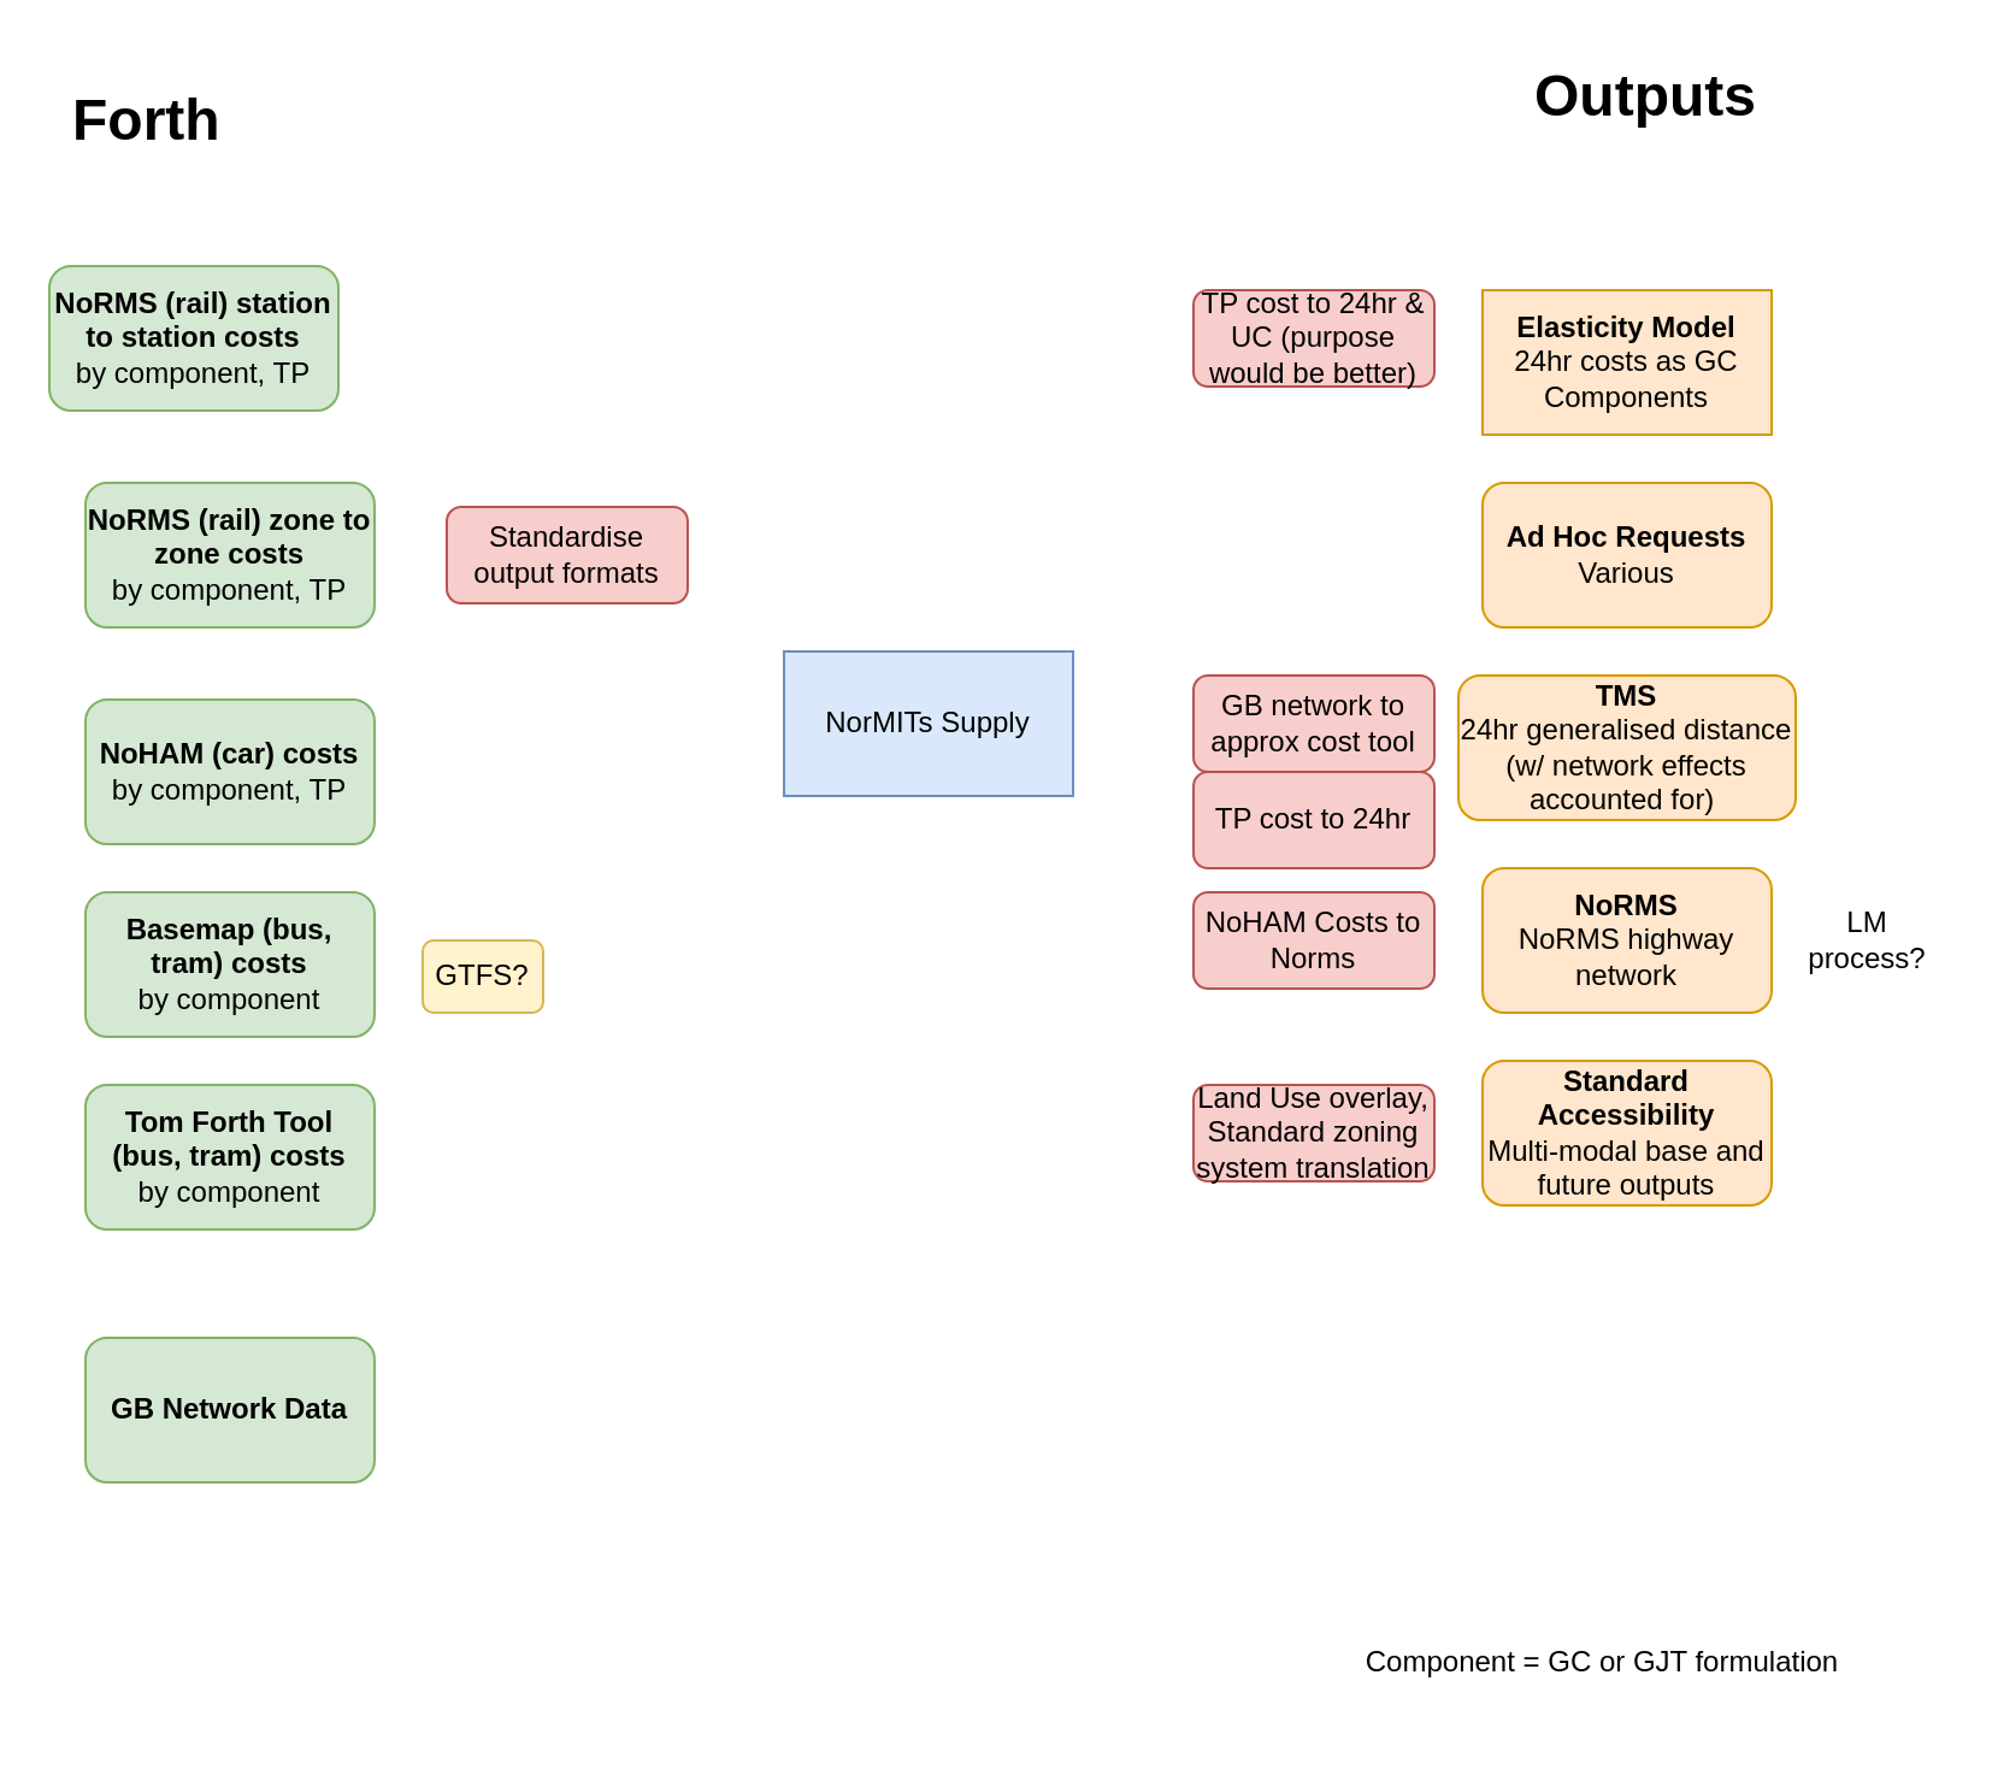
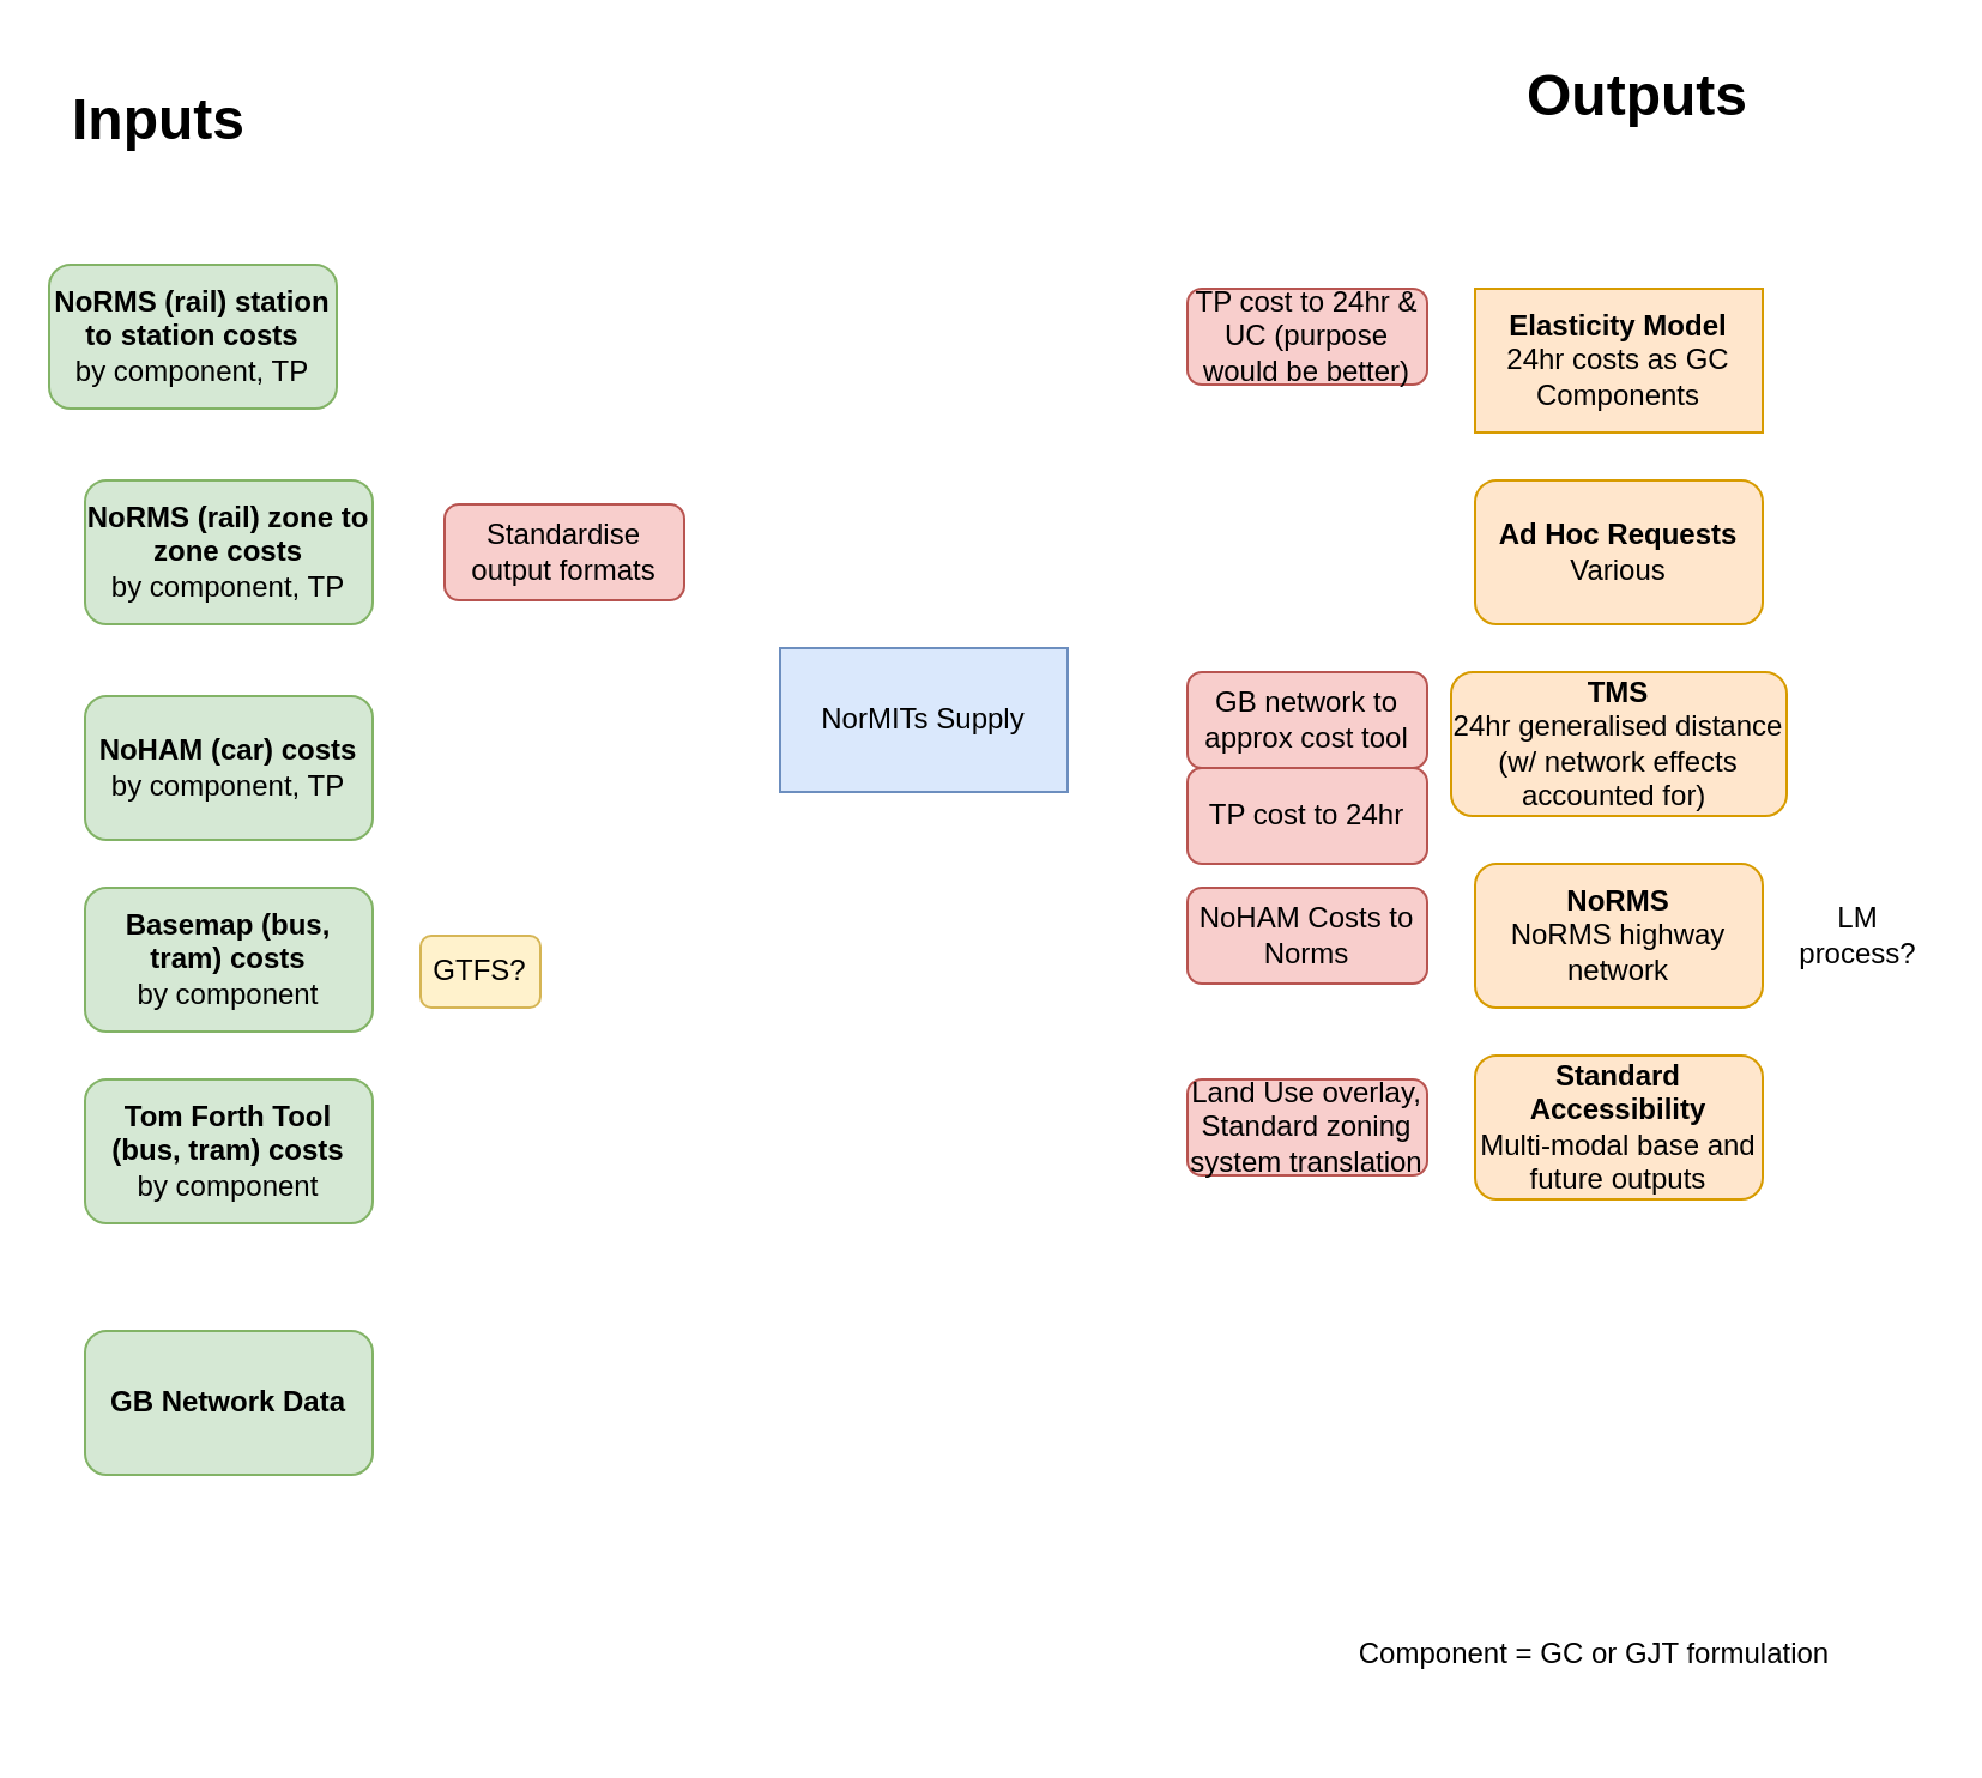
- <mxCell id="5" value="&lt;h1&gt;Forth&lt;/h1&gt;" style="text;html=1;strokeColor=none;fillColor=none;spacing=5;spacingTop=-20;whiteSpace=wrap;overflow=hidden;rounded=0;" parent="1" vertex="1"><mxGeometry x="25" y="30" width="190" height="40" as="geometry" /></mxCell>
+ <mxCell id="5" value="&lt;h1&gt;Inputs&lt;/h1&gt;" style="text;html=1;strokeColor=none;fillColor=none;spacing=5;spacingTop=-20;whiteSpace=wrap;overflow=hidden;rounded=0;" parent="1" vertex="1"><mxGeometry x="25" y="30" width="190" height="40" as="geometry" /></mxCell>
